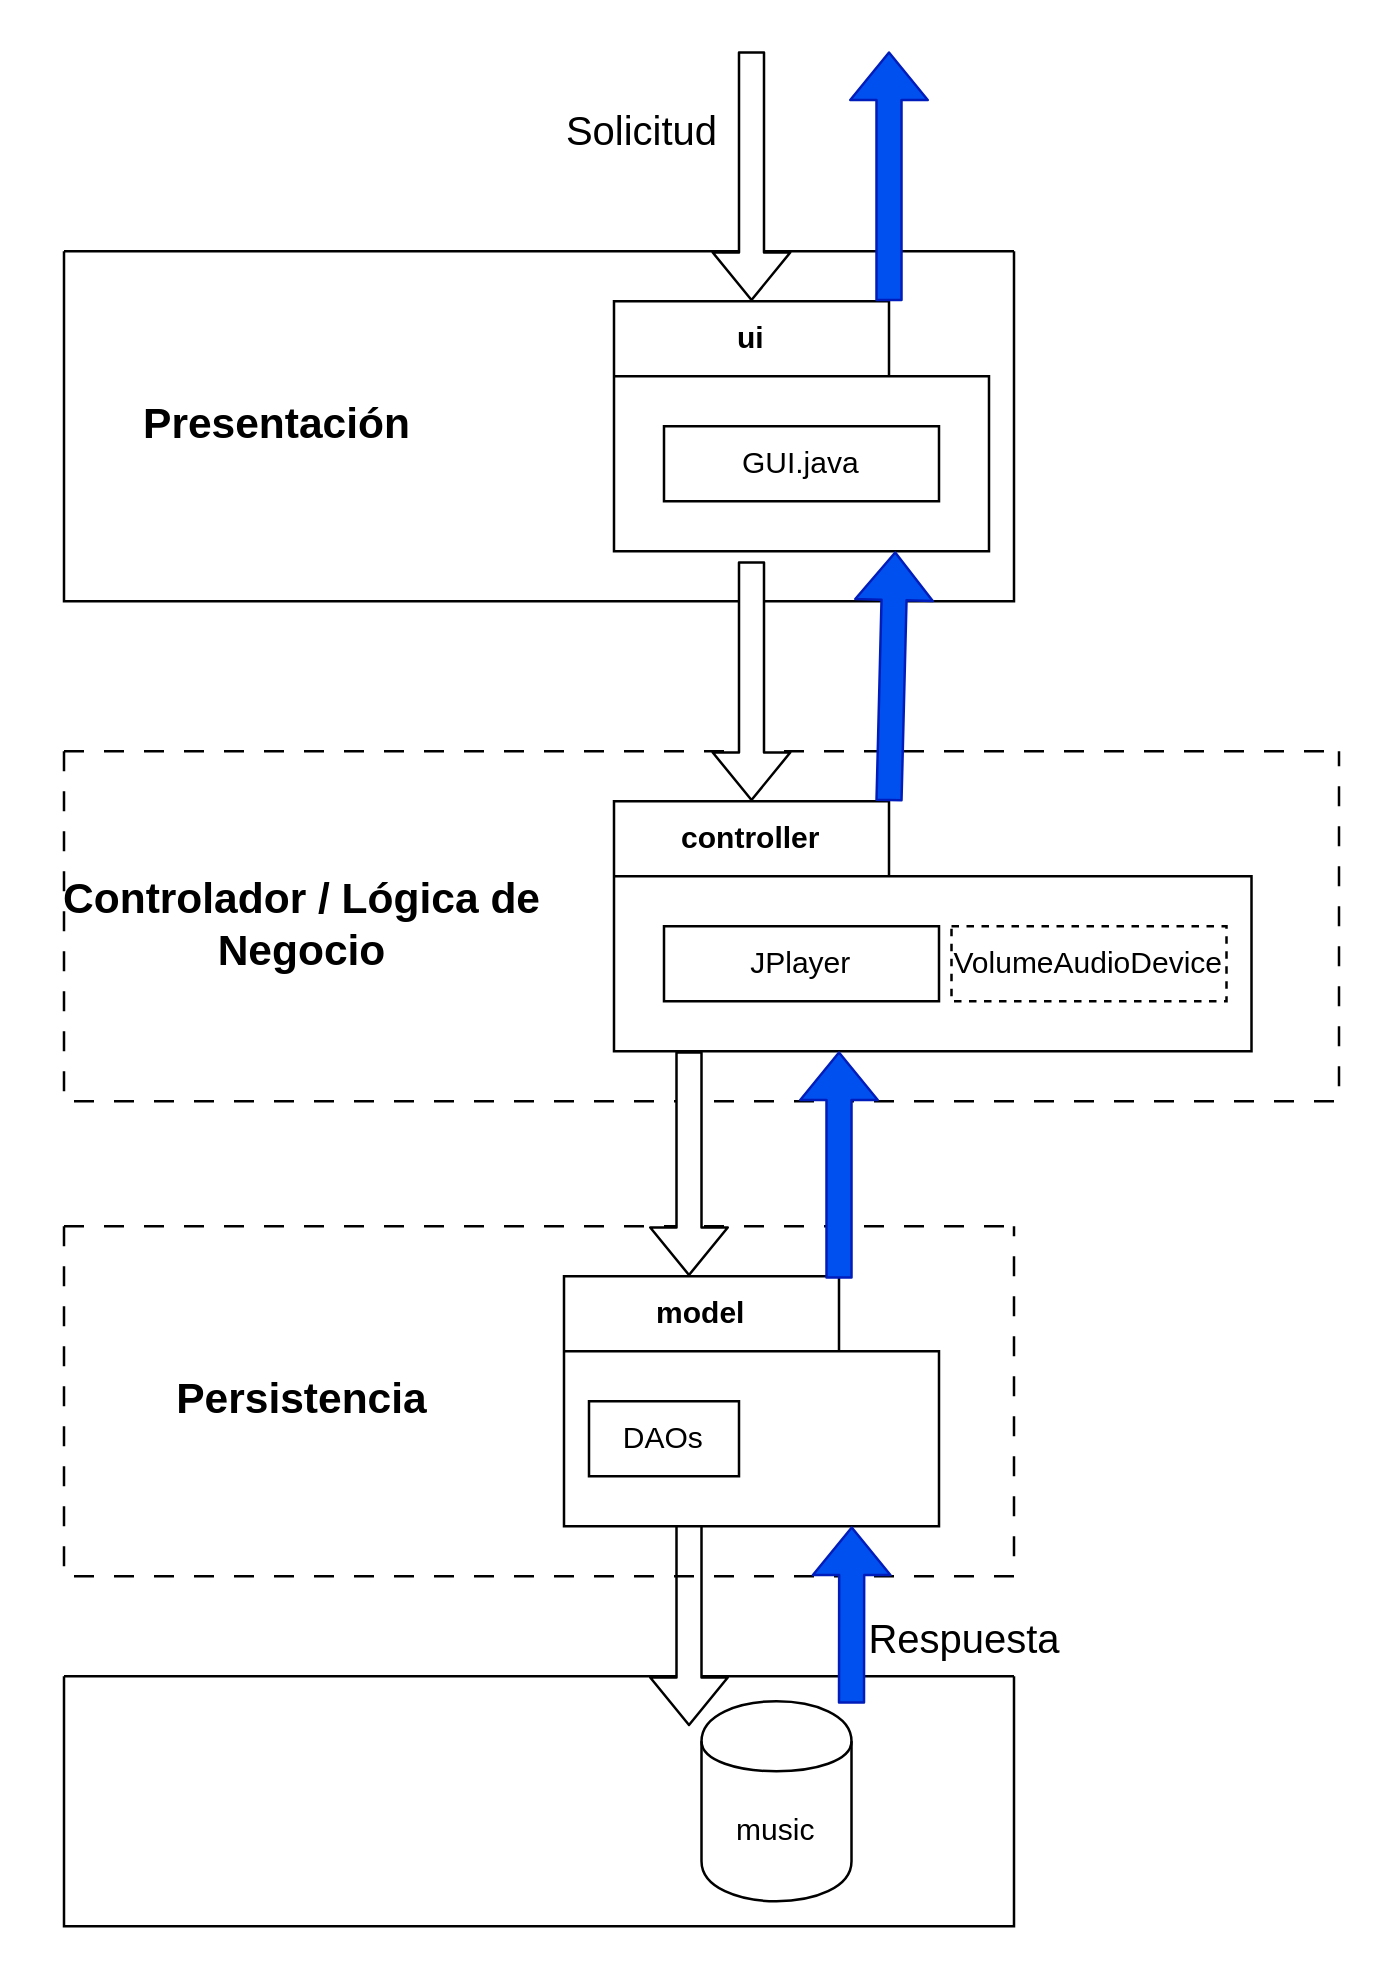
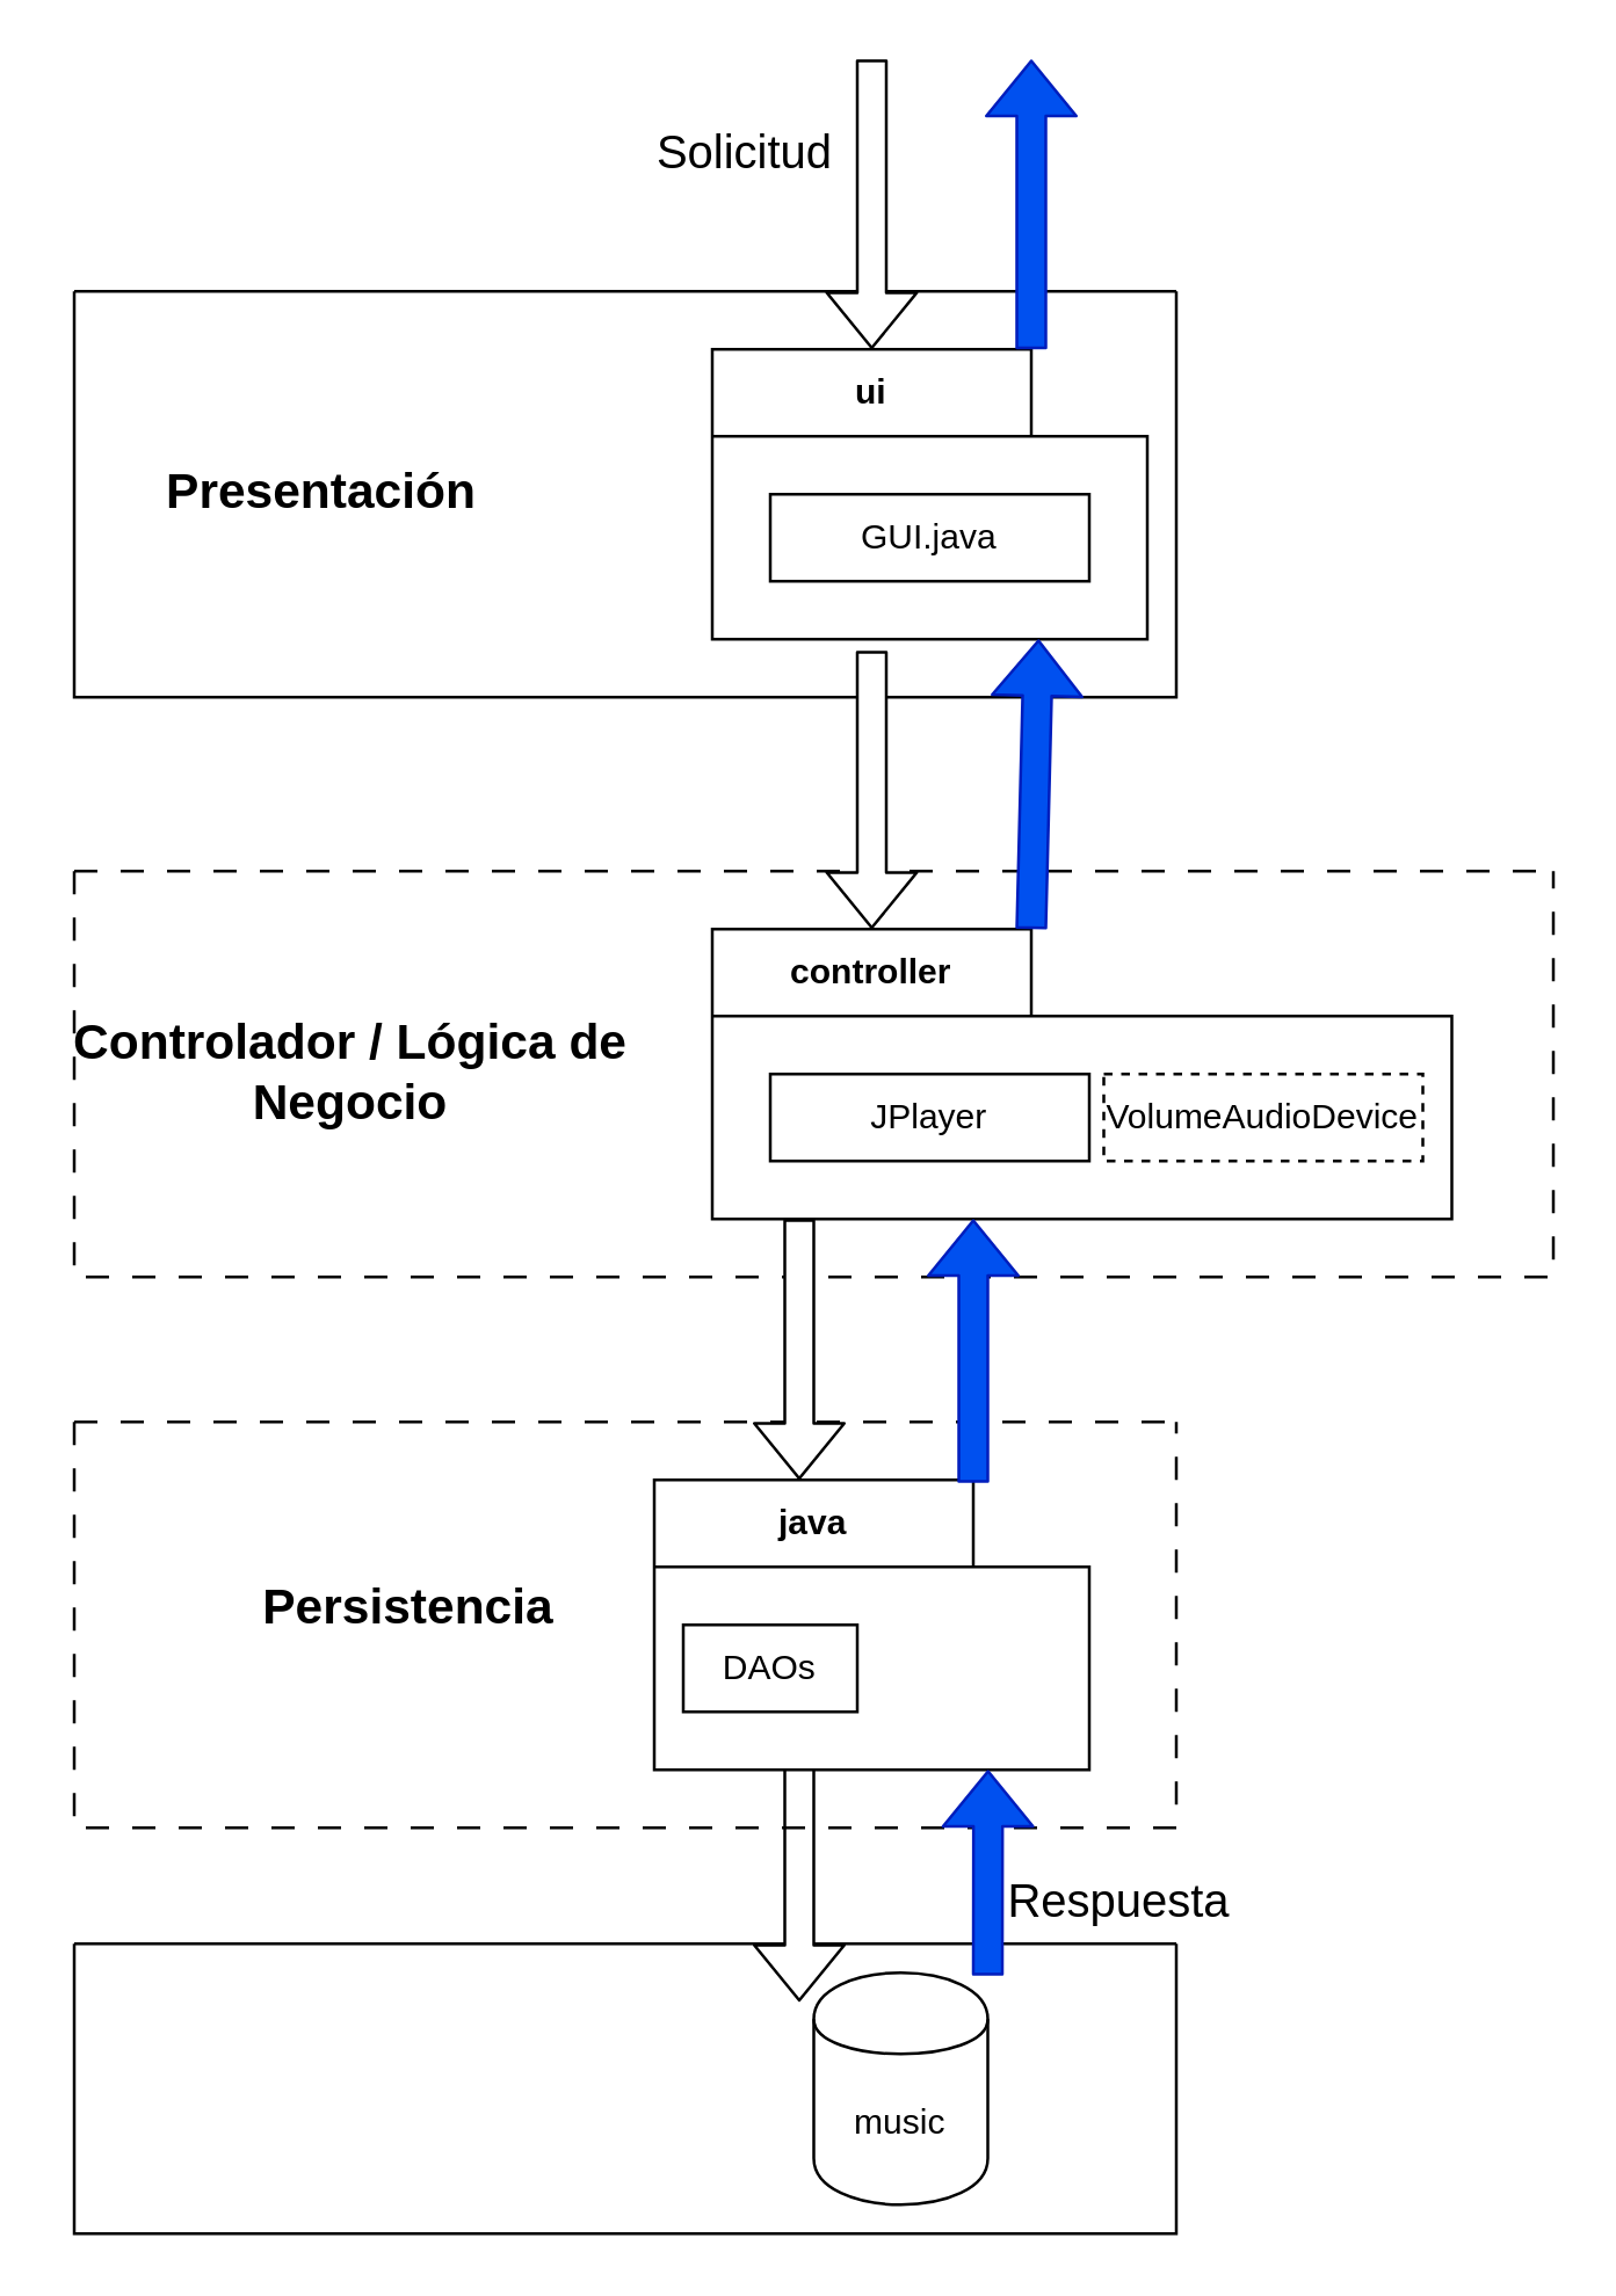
- <mxCell id="7" value="model" style="shape=folder;fontStyle=1;tabWidth=110;tabHeight=30;tabPosition=left;html=1;boundedLbl=1;labelInHeader=1;container=1;collapsible=0;recursiveResize=0;whiteSpace=wrap;" vertex="1" parent="5"><mxGeometry x="200" y="20" width="150" height="100" as="geometry" /></mxCell>
+ <mxCell id="7" value="java" style="shape=folder;fontStyle=1;tabWidth=110;tabHeight=30;tabPosition=left;html=1;boundedLbl=1;labelInHeader=1;container=1;collapsible=0;recursiveResize=0;whiteSpace=wrap;" vertex="1" parent="5"><mxGeometry x="200" y="20" width="150" height="100" as="geometry" /></mxCell>
- <mxCell id="6" value="Persistencia" style="text;html=1;align=center;verticalAlign=middle;resizable=0;points=[];autosize=1;strokeColor=none;fillColor=none;fontStyle=1;fontSize=17;" vertex="1" parent="5"><mxGeometry x="40" y="55" width="110" height="30" as="geometry" /></mxCell>
+ <mxCell id="6" value="Persistencia" style="text;html=1;align=center;verticalAlign=middle;resizable=0;points=[];autosize=1;strokeColor=none;fillColor=none;fontStyle=1;fontSize=17;" vertex="1" parent="5"><mxGeometry x="60" y="50" width="110" height="30" as="geometry" /></mxCell>
